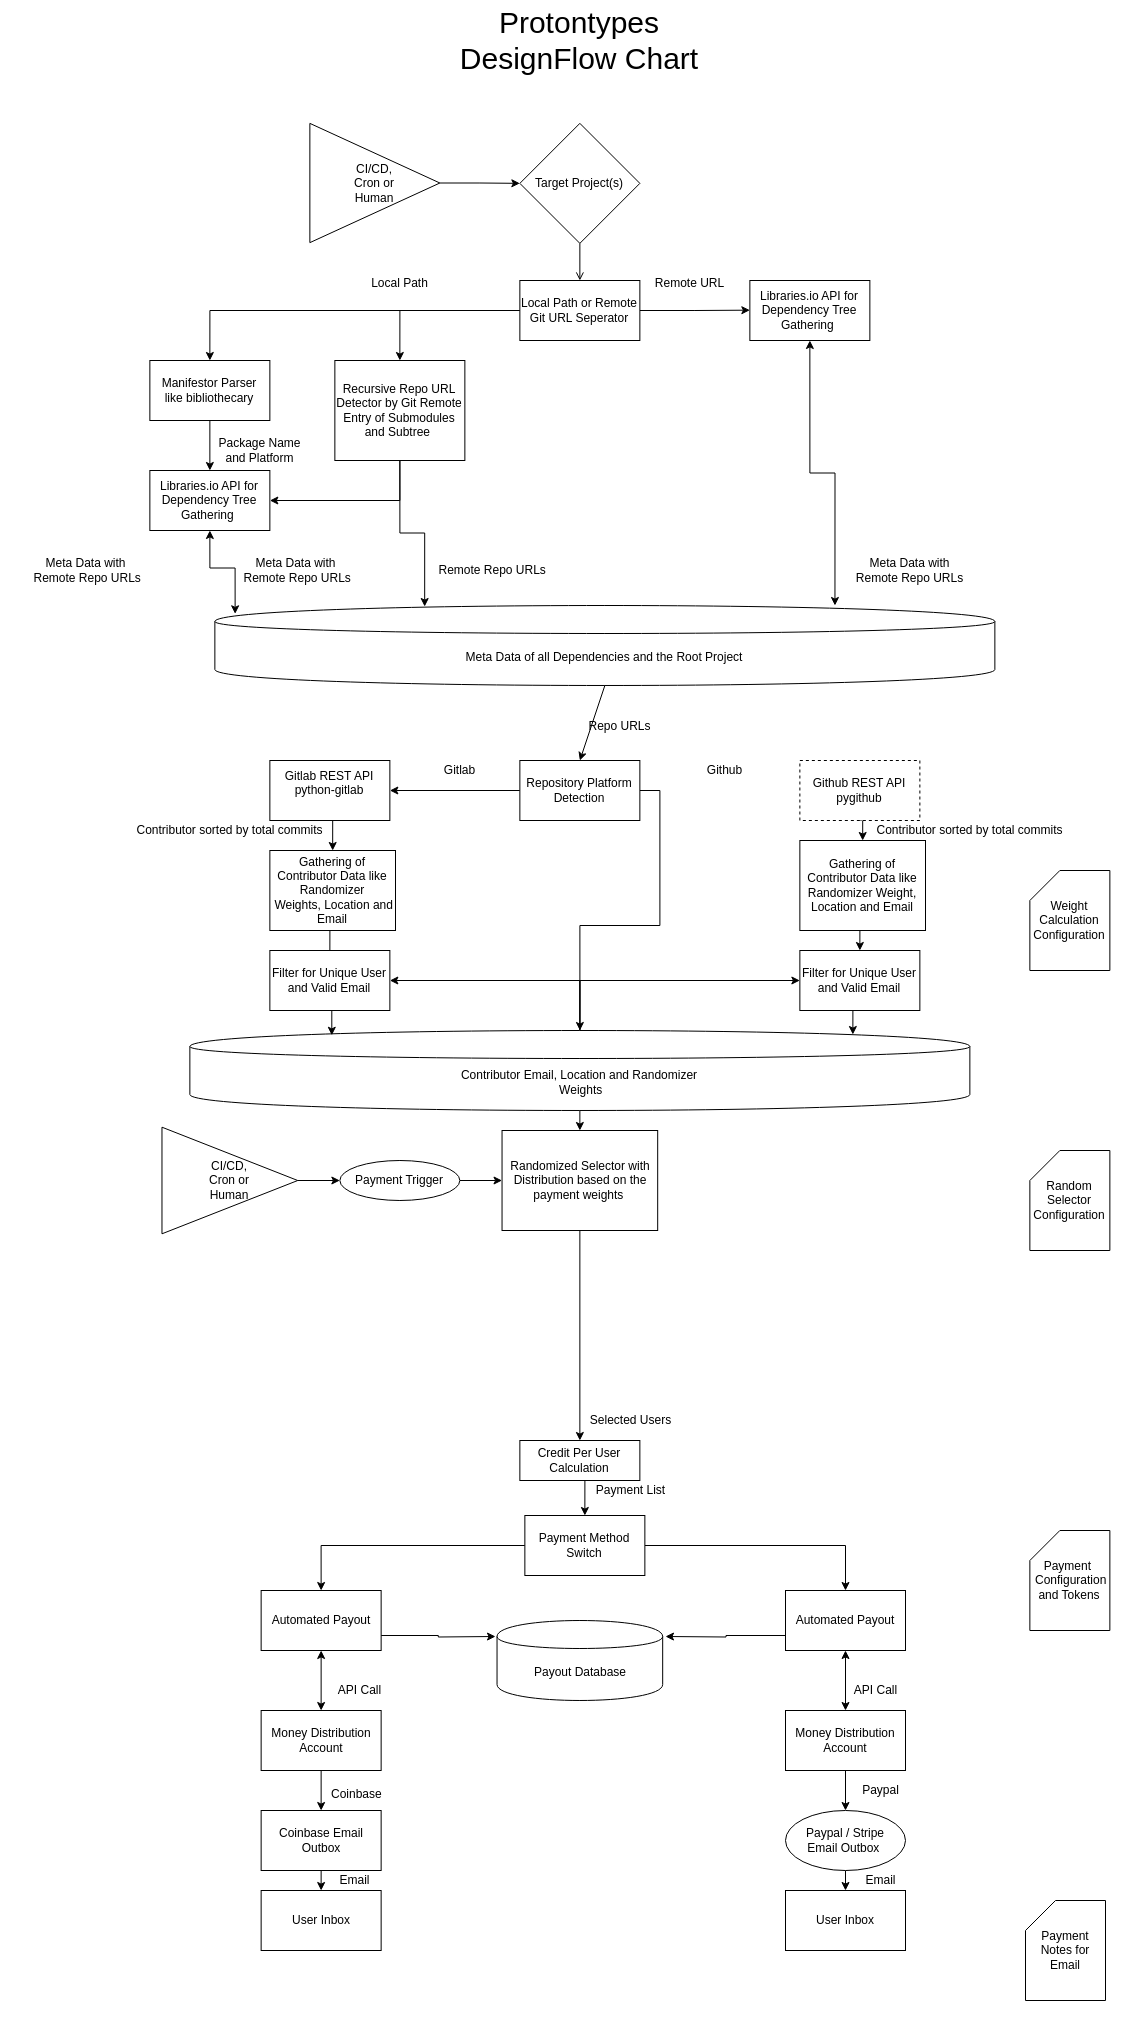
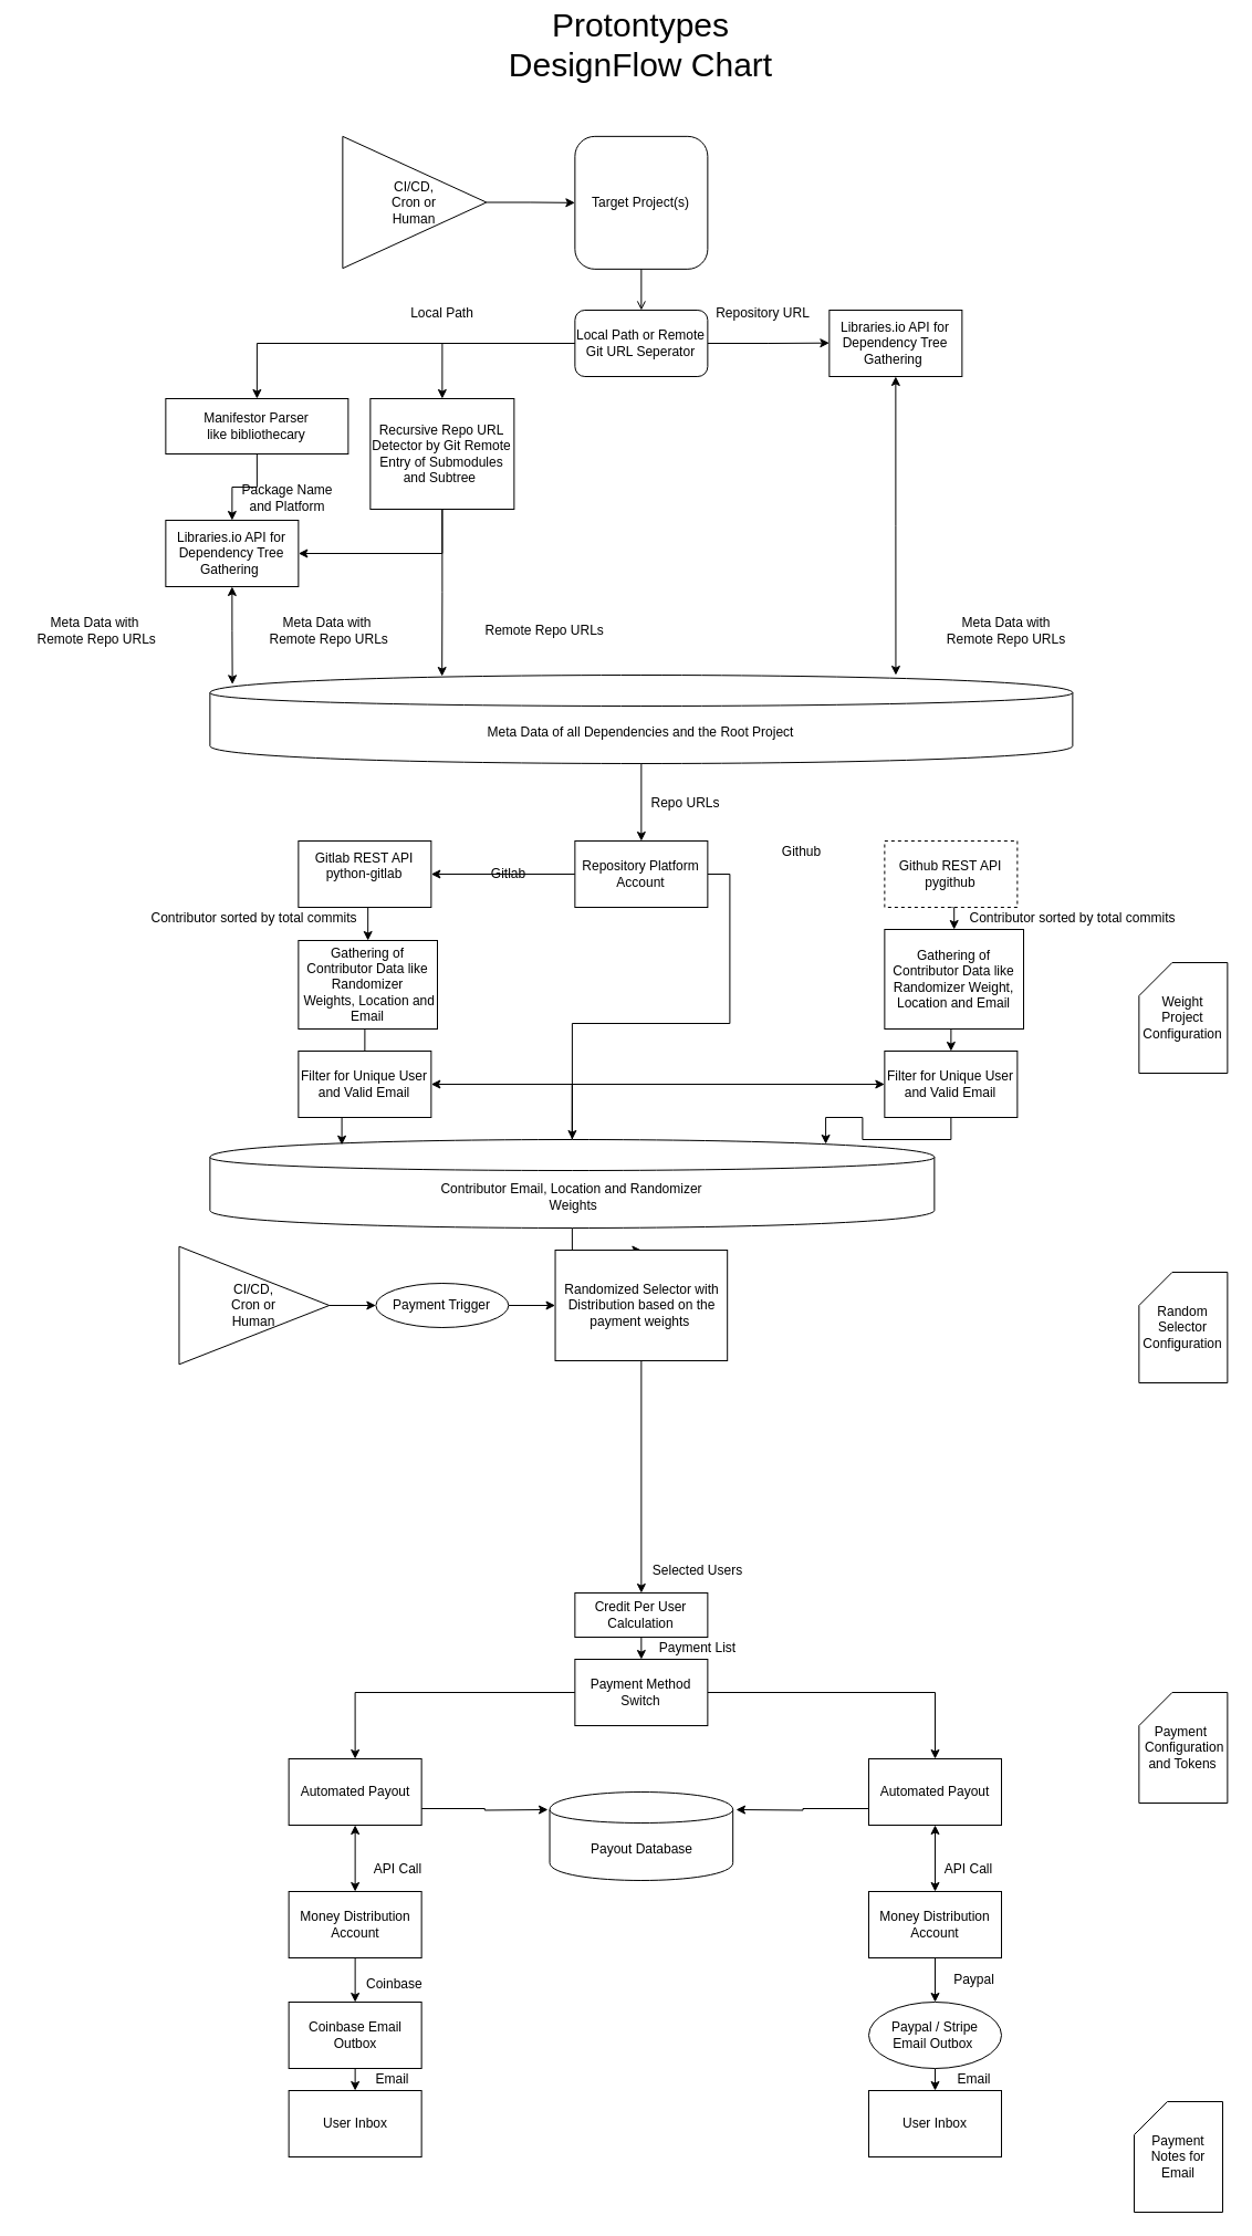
- <mxCell id="7" value="Target Project(s)" style="rhombus;whiteSpace=wrap;html=1;" vertex="1" parent="1"><mxGeometry x="519.36" y="122.86" width="120" height="120" as="geometry" /></mxCell>
+ <mxCell id="7" value="Target Project(s)" style="whiteSpace=wrap;html=1;rounded=1;" vertex="1" parent="1"><mxGeometry x="519.36" y="122.86" width="120" height="120" as="geometry" /></mxCell>
- <mxCell id="10" value="Remote URL" style="text;html=1;align=center;verticalAlign=middle;resizable=0;points=[];;autosize=1;direction=south;" vertex="1" parent="1"><mxGeometry x="679.36" y="243" width="20" height="80" as="geometry" /></mxCell>
+ <mxCell id="10" value="Repository URL" style="text;html=1;align=center;verticalAlign=middle;resizable=0;points=[];;autosize=1;direction=south;" vertex="1" parent="1"><mxGeometry x="679.36" y="243" width="20" height="80" as="geometry" /></mxCell>
- <mxCell id="5" value="Local Path or Remote Git URL Seperator" style="rounded=0;whiteSpace=wrap;html=1;" vertex="1" parent="1"><mxGeometry x="519.36" y="280" width="120" height="60" as="geometry" /></mxCell>
+ <mxCell id="5" value="Local Path or Remote Git URL Seperator" style="whiteSpace=wrap;html=1;rounded=1;" vertex="1" parent="1"><mxGeometry x="519.36" y="280" width="120" height="60" as="geometry" /></mxCell>
- <mxCell id="12" value="Manifestor Parser like&amp;nbsp;bibliothecary" style="rounded=0;whiteSpace=wrap;html=1;" vertex="1" parent="1"><mxGeometry x="149.36" y="360" width="120" height="60" as="geometry" /></mxCell>
+ <mxCell id="12" value="Manifestor Parser like&amp;nbsp;bibliothecary" style="rounded=0;whiteSpace=wrap;html=1;" vertex="1" parent="1"><mxGeometry x="149.36" y="360" width="165" height="50" as="geometry" /></mxCell>
- <mxCell id="18" value="Meta Data of all Dependencies and the Root Project" style="shape=cylinder;whiteSpace=wrap;html=1;boundedLbl=1;backgroundOutline=1;" vertex="1" parent="1"><mxGeometry x="214.36" y="605" width="780" height="80" as="geometry" /></mxCell>
+ <mxCell id="18" value="Meta Data of all Dependencies and the Root Project" style="shape=cylinder;whiteSpace=wrap;html=1;boundedLbl=1;backgroundOutline=1;" vertex="1" parent="1"><mxGeometry x="189.36" y="610" width="780" height="80" as="geometry" /></mxCell>
- <mxCell id="38" value="Gitlab" style="text;html=1;align=center;verticalAlign=middle;resizable=0;points=[];;autosize=1;" vertex="1" parent="1"><mxGeometry x="434.36" y="760" width="50" height="20" as="geometry" /></mxCell>
+ <mxCell id="38" value="Gitlab" style="text;html=1;align=center;verticalAlign=middle;resizable=0;points=[];;autosize=1;" vertex="1" parent="1"><mxGeometry x="434.36" y="780" width="50" height="20" as="geometry" /></mxCell>
- <mxCell id="28" value="Repository Platform Detection" style="rounded=0;whiteSpace=wrap;html=1;" vertex="1" parent="1"><mxGeometry x="519.36" y="760" width="120" height="60" as="geometry" /></mxCell>
+ <mxCell id="28" value="Repository Platform Account" style="rounded=0;whiteSpace=wrap;html=1;" vertex="1" parent="1"><mxGeometry x="519.36" y="760" width="120" height="60" as="geometry" /></mxCell>
- <mxCell id="50" value="Weight&lt;br&gt;Calculation Configuration" style="shape=card;whiteSpace=wrap;html=1;" vertex="1" parent="1"><mxGeometry x="1029.36" y="870" width="80" height="100" as="geometry" /></mxCell>
+ <mxCell id="50" value="Weight&lt;br&gt;Project Configuration" style="shape=card;whiteSpace=wrap;html=1;" vertex="1" parent="1"><mxGeometry x="1029.36" y="870" width="80" height="100" as="geometry" /></mxCell>
- <mxCell id="43" value="Contributor Email, Location and Randomizer&lt;br&gt;&amp;nbsp;Weights" style="shape=cylinder;whiteSpace=wrap;html=1;boundedLbl=1;backgroundOutline=1;" vertex="1" parent="1"><mxGeometry x="189.36" y="1030" width="780" height="80" as="geometry" /></mxCell>
+ <mxCell id="43" value="Contributor Email, Location and Randomizer&lt;br&gt;&amp;nbsp;Weights" style="shape=cylinder;whiteSpace=wrap;html=1;boundedLbl=1;backgroundOutline=1;" vertex="1" parent="1"><mxGeometry x="189.36" y="1030" width="655" height="80" as="geometry" /></mxCell>
- <mxCell id="61" value="Payment Method Switch" style="rounded=0;whiteSpace=wrap;html=1;" vertex="1" parent="1"><mxGeometry x="524.36" y="1515" width="120" height="60" as="geometry" /></mxCell>
+ <mxCell id="61" value="Payment Method Switch" style="rounded=0;whiteSpace=wrap;html=1;" vertex="1" parent="1"><mxGeometry x="519.36" y="1500" width="120" height="60" as="geometry" /></mxCell>
